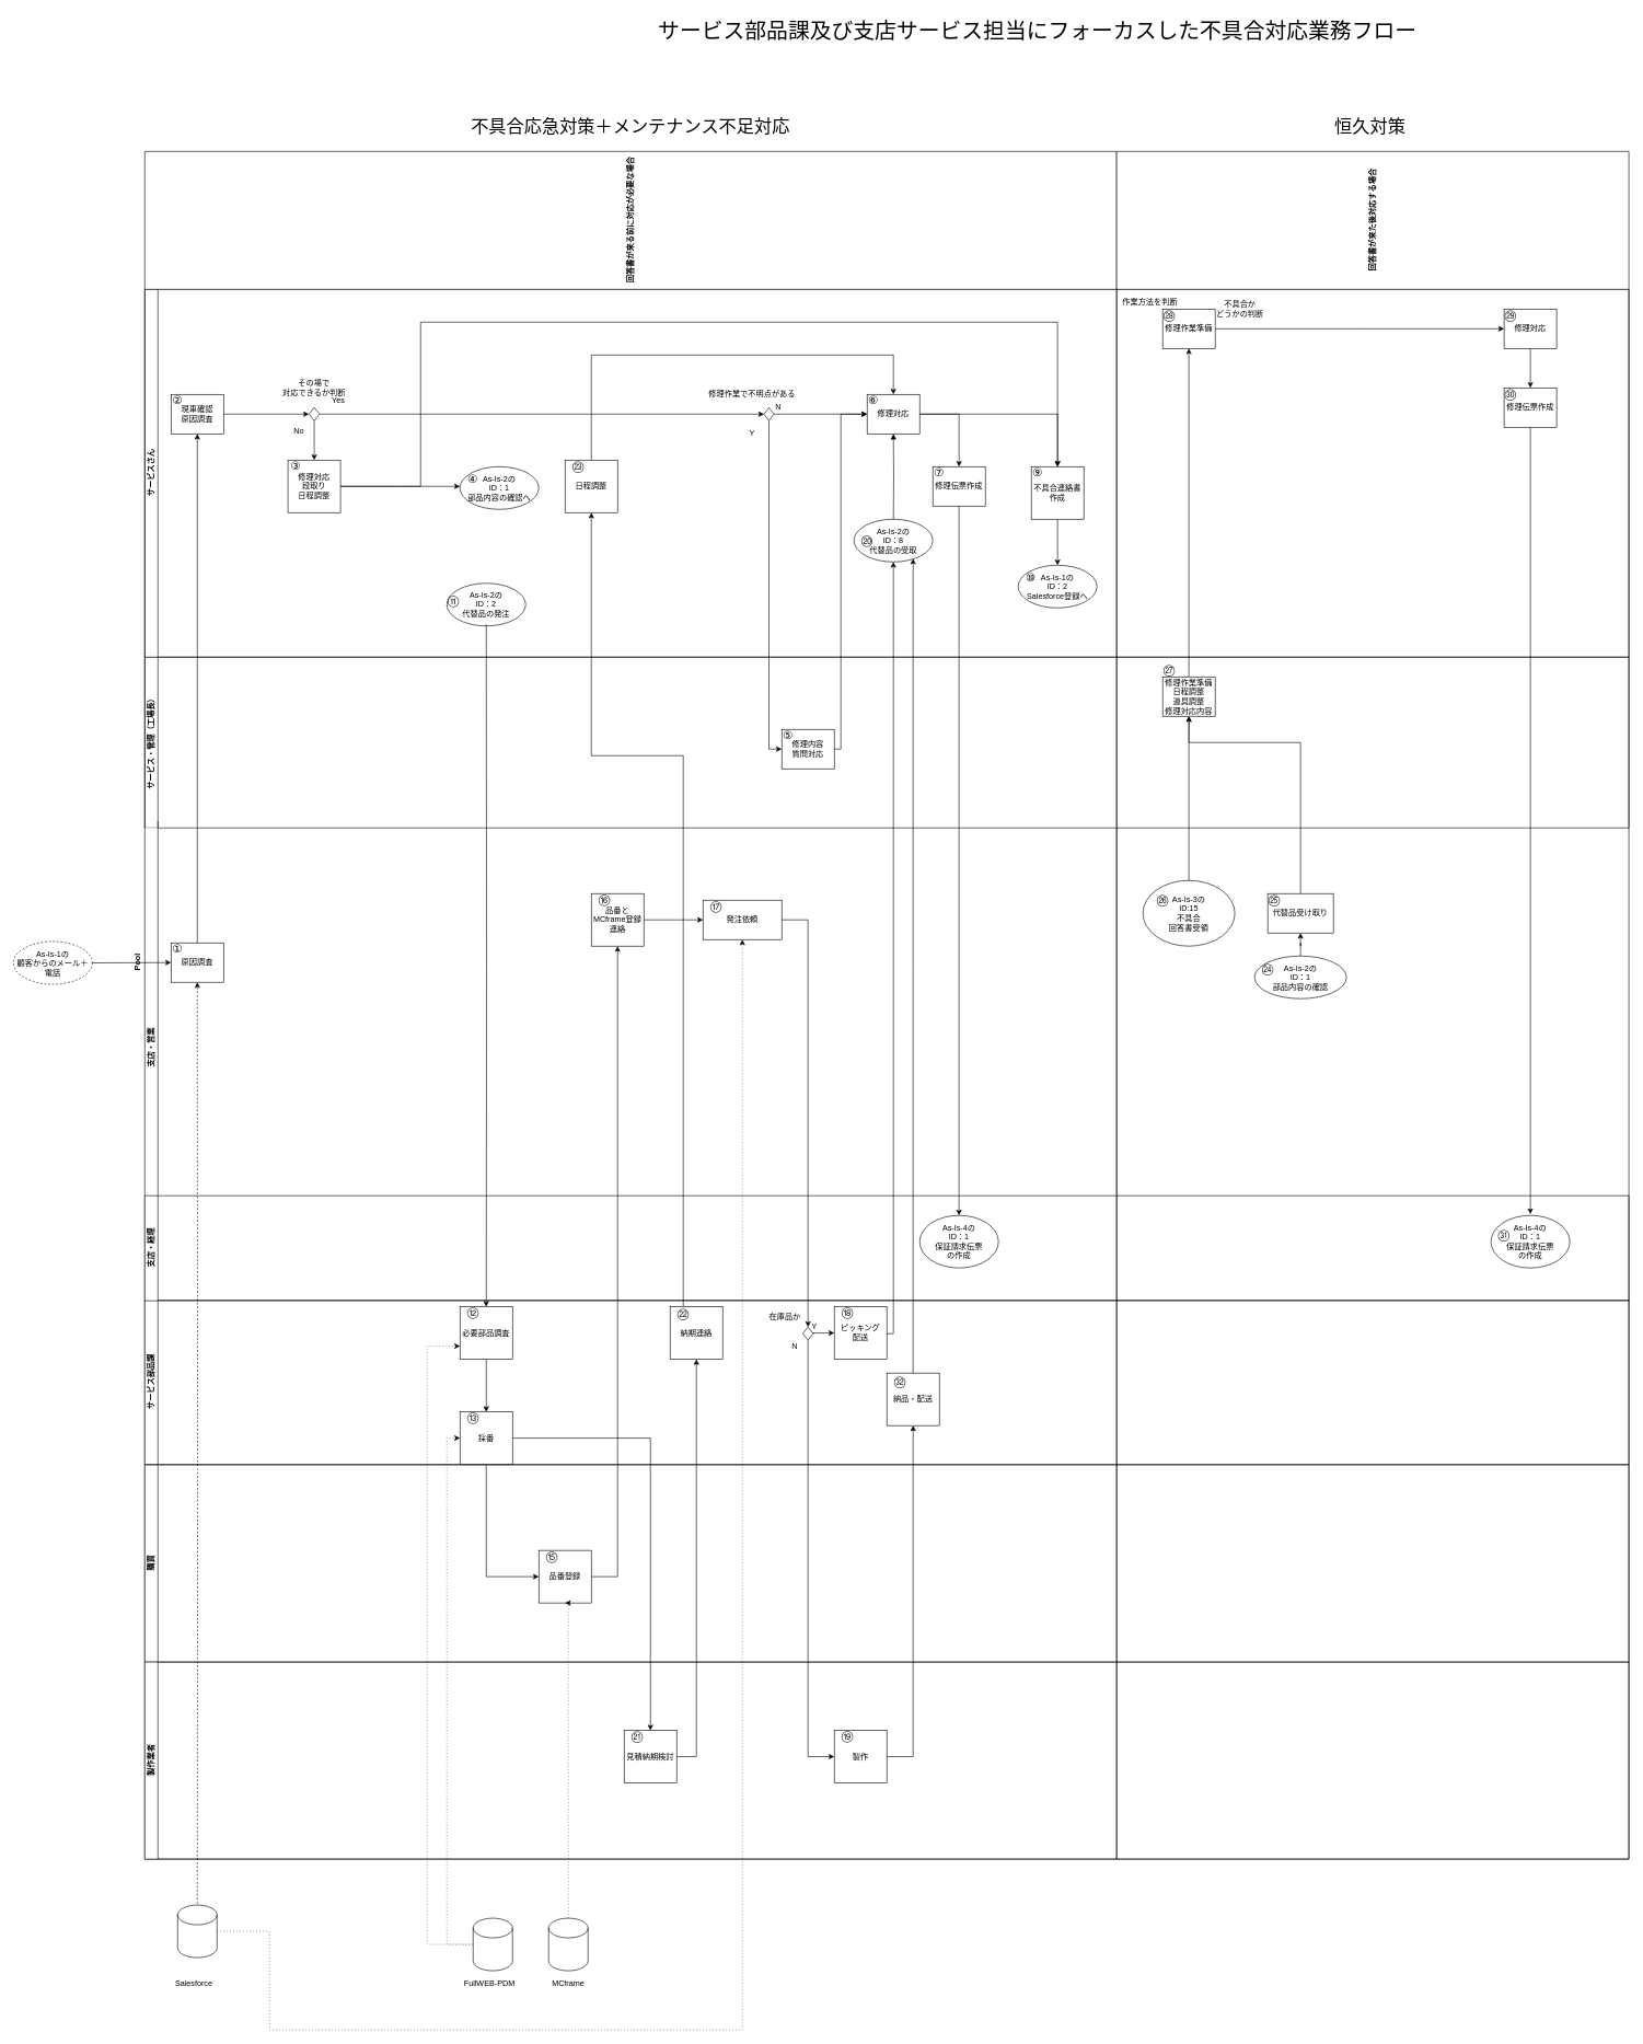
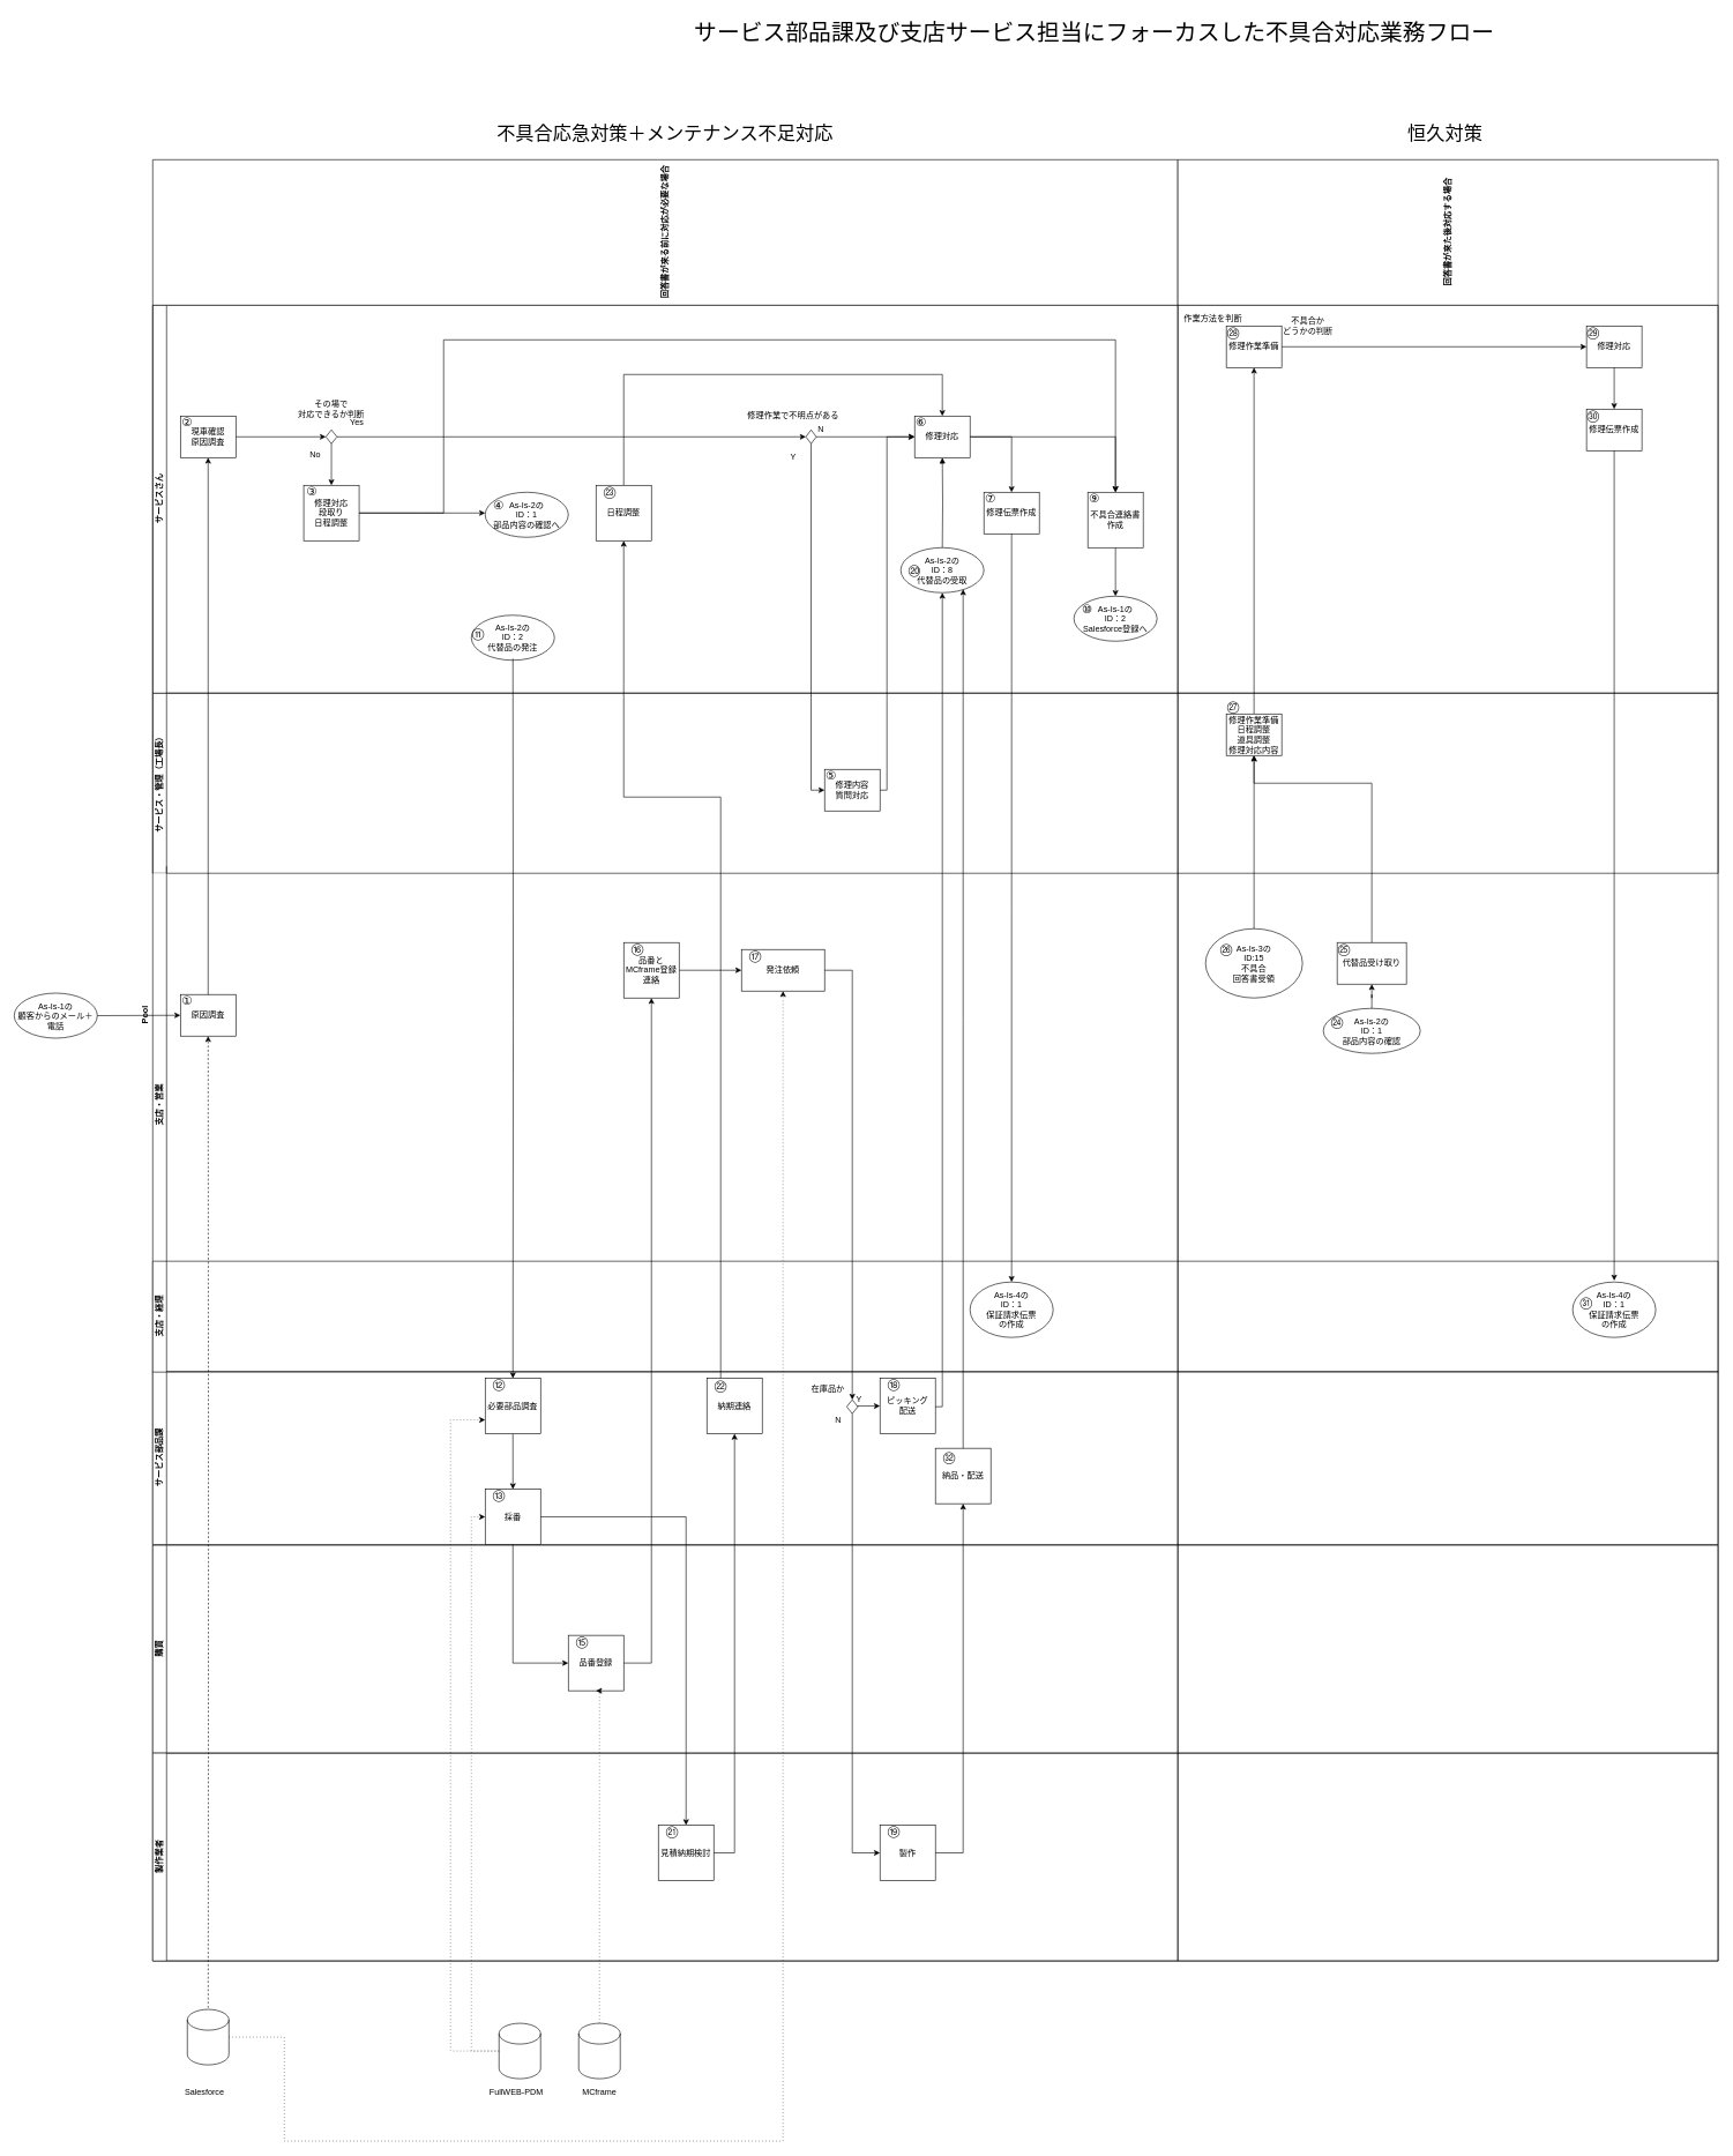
- <mxCell id="129" value="As-Is-1の&lt;br&gt;顧客からのメール＋電話" style="ellipse;whiteSpace=wrap;html=1;dashed=1;" parent="1" vertex="1"><mxGeometry x="20" y="1433" width="120" height="65" as="geometry" /></mxCell>
+ <mxCell id="129" value="As-Is-1の&lt;br&gt;顧客からのメール＋電話" style="ellipse;whiteSpace=wrap;html=1;" parent="1" vertex="1"><mxGeometry x="20" y="1433" width="120" height="65" as="geometry" /></mxCell>
